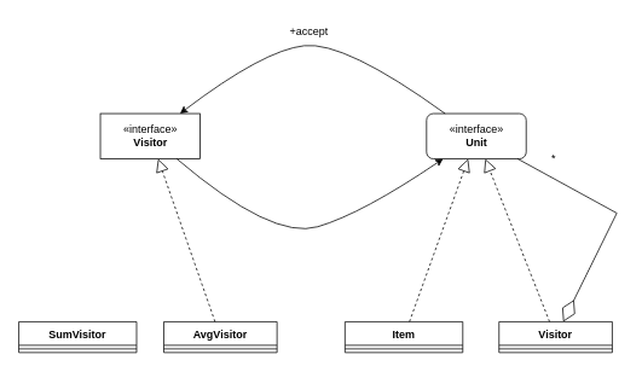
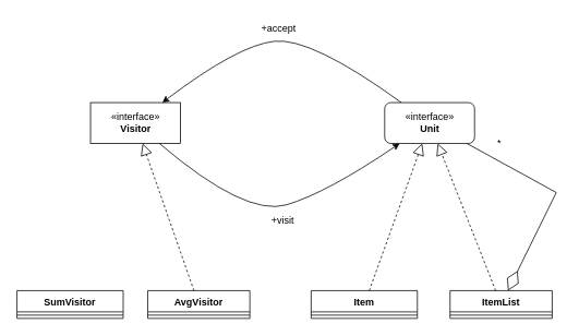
+ <mxCell id="20" value="+visit" style="text;html=1;align=center;verticalAlign=middle;resizable=0;points=[];autosize=1;strokeColor=none;fillColor=none;" vertex="1" parent="1"><mxGeometry x="320" y="255" width="50" height="30" as="geometry" /></mxCell>
- <mxCell id="10" value="Visitor" style="swimlane;fontStyle=1;align=center;verticalAlign=top;childLayout=stackLayout;horizontal=1;startSize=26;horizontalStack=0;resizeParent=1;resizeParentMax=0;resizeLast=0;collapsible=1;marginBottom=0;" vertex="1" parent="1"><mxGeometry x="550" y="355" width="125" height="34" as="geometry" /></mxCell>
+ <mxCell id="10" value="ItemList" style="swimlane;fontStyle=1;align=center;verticalAlign=top;childLayout=stackLayout;horizontal=1;startSize=26;horizontalStack=0;resizeParent=1;resizeParentMax=0;resizeLast=0;collapsible=1;marginBottom=0;" vertex="1" parent="1"><mxGeometry x="550" y="355" width="125" height="34" as="geometry" /></mxCell>
